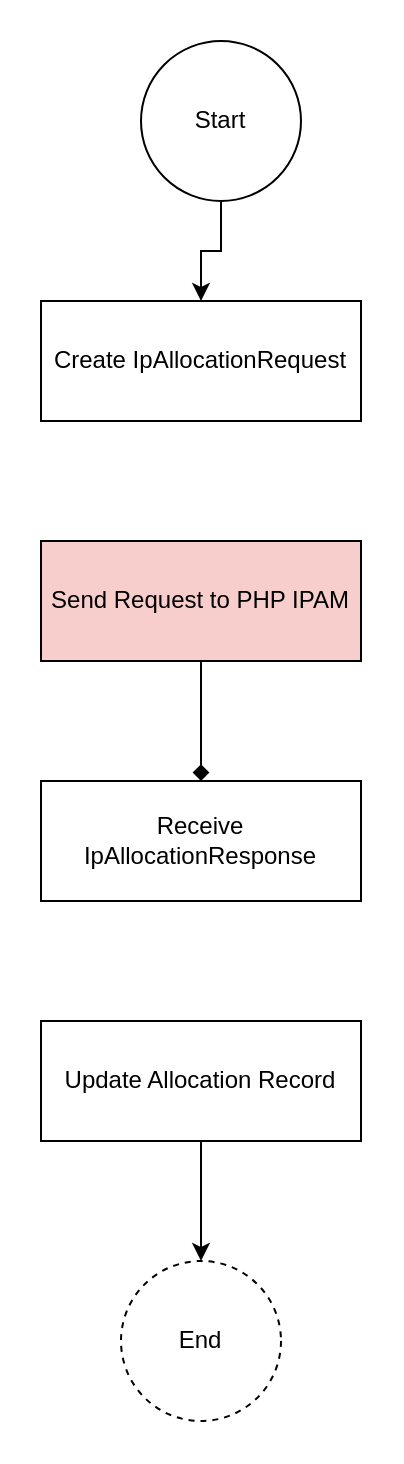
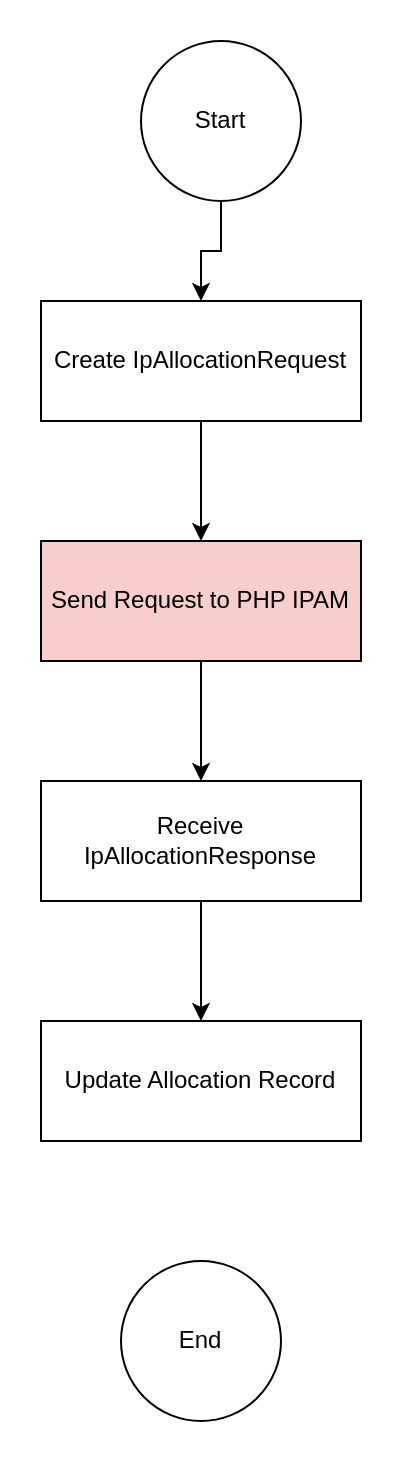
+ <mxCell id="11" style="edgeStyle=orthogonalEdgeStyle;rounded=0;orthogonalLoop=1;jettySize=auto;html=1;entryX=0.5;entryY=0;entryDx=0;entryDy=0;exitX=0.5;exitY=1;exitDx=0;exitDy=0;" edge="1" parent="1" source="3" target="4"><mxGeometry relative="1" as="geometry"><mxPoint x="380" y="170" as="sourcePoint" /><mxPoint x="-130" y="250" as="targetPoint" /></mxGeometry></mxCell>
- <mxCell id="9" style="edgeStyle=orthogonalEdgeStyle;rounded=0;orthogonalLoop=1;jettySize=auto;html=1;exitX=0.5;exitY=1;exitDx=0;exitDy=0;entryX=0.5;entryY=0;entryDx=0;entryDy=0;endArrow=diamond;" parent="1" source="4" target="5" edge="1"><mxGeometry relative="1" as="geometry" /></mxCell>
+ <mxCell id="9" style="edgeStyle=orthogonalEdgeStyle;rounded=0;orthogonalLoop=1;jettySize=auto;html=1;exitX=0.5;exitY=1;exitDx=0;exitDy=0;entryX=0.5;entryY=0;entryDx=0;entryDy=0;" parent="1" source="4" target="5" edge="1"><mxGeometry relative="1" as="geometry" /></mxCell>
+ <mxCell id="12" style="edgeStyle=orthogonalEdgeStyle;rounded=0;orthogonalLoop=1;jettySize=auto;html=1;exitX=0.5;exitY=1;exitDx=0;exitDy=0;entryX=0.5;entryY=0;entryDx=0;entryDy=0;" edge="1" parent="1" source="5" target="6"><mxGeometry relative="1" as="geometry"><mxPoint x="110" y="340" as="sourcePoint" /><mxPoint x="110" y="400" as="targetPoint" /></mxGeometry></mxCell>
- <mxCell id="10" style="edgeStyle=orthogonalEdgeStyle;rounded=0;orthogonalLoop=1;jettySize=auto;html=1;exitX=0.5;exitY=1;exitDx=0;exitDy=0;entryX=0.5;entryY=0;entryDx=0;entryDy=0;" parent="1" source="6" target="7" edge="1"><mxGeometry relative="1" as="geometry" /></mxCell>
- <mxCell id="7" value="End" style="ellipse;whiteSpace=wrap;html=1;aspect=fixed;dashed=1;" parent="1" vertex="1"><mxGeometry x="60" y="630" width="80" height="80" as="geometry" /></mxCell>
+ <mxCell id="7" value="End" style="ellipse;whiteSpace=wrap;html=1;aspect=fixed;" parent="1" vertex="1"><mxGeometry x="60" y="630" width="80" height="80" as="geometry" /></mxCell>
